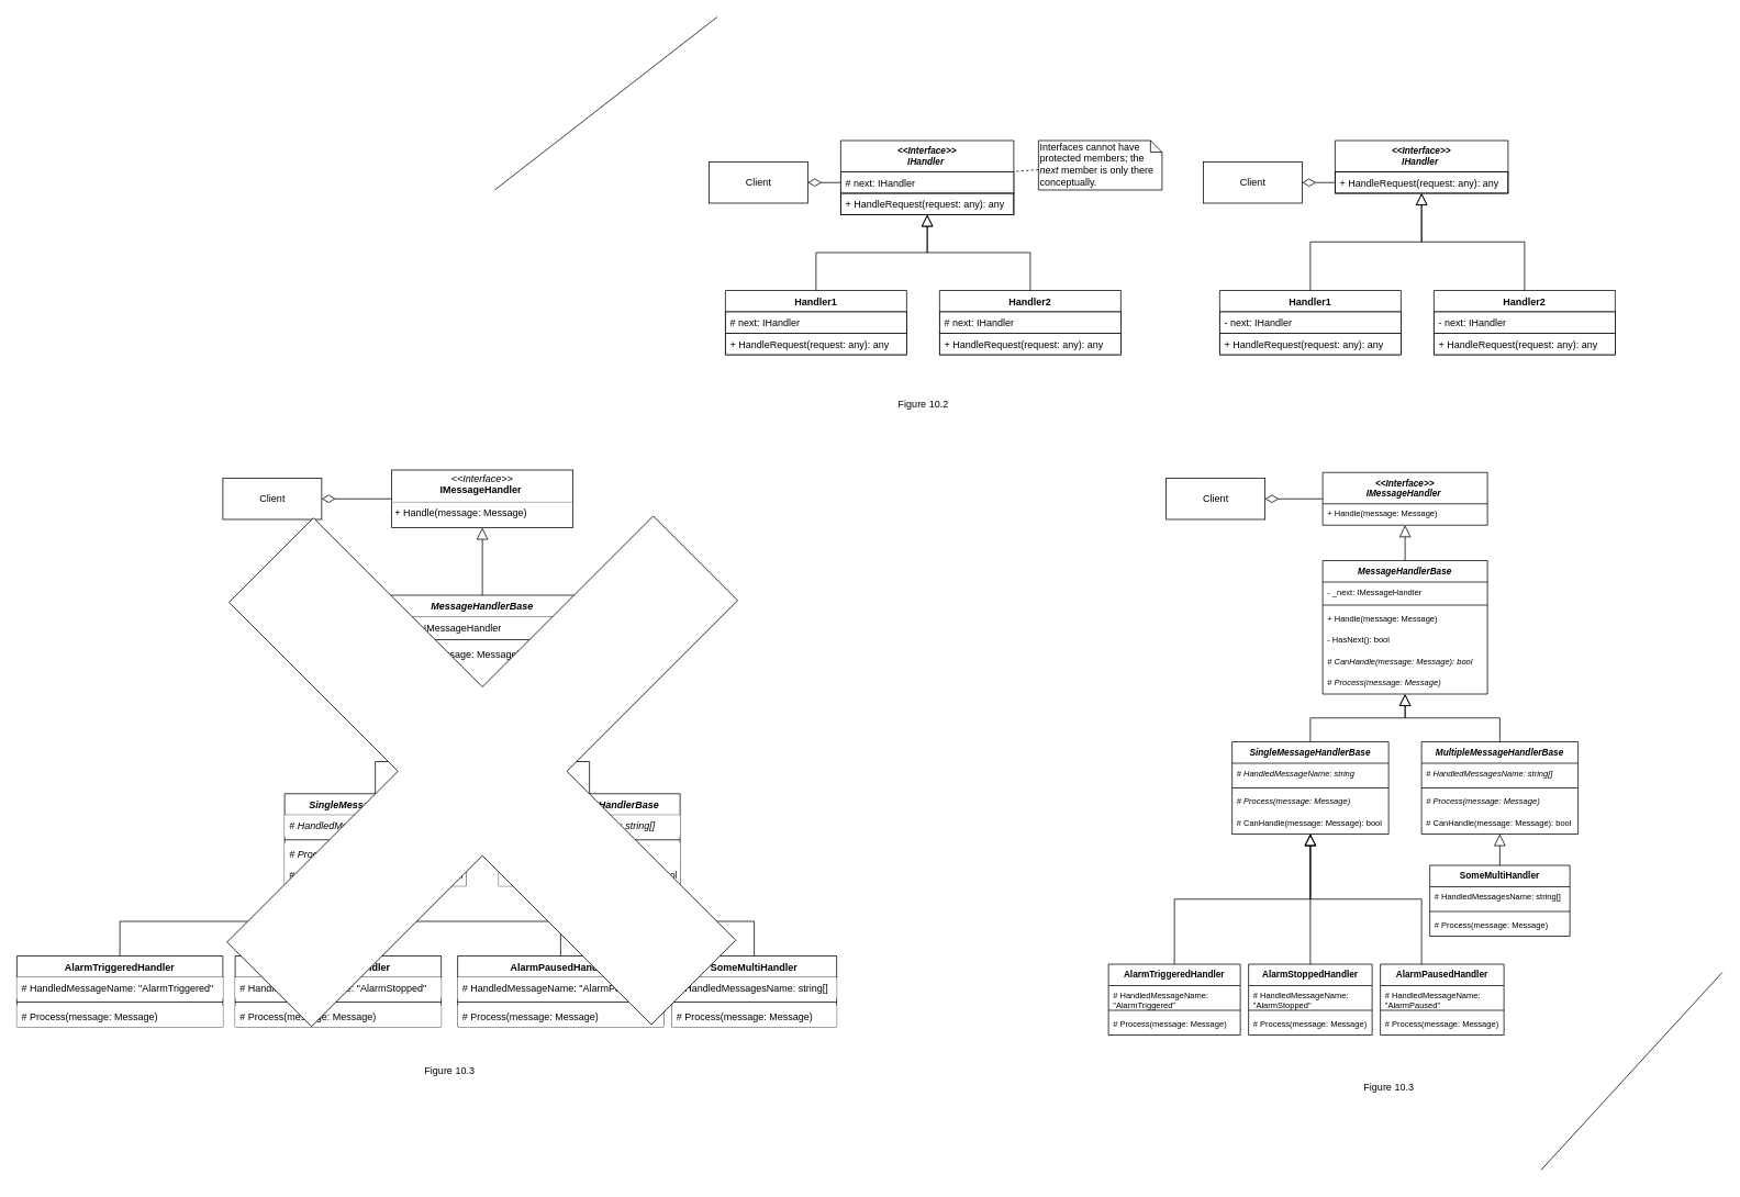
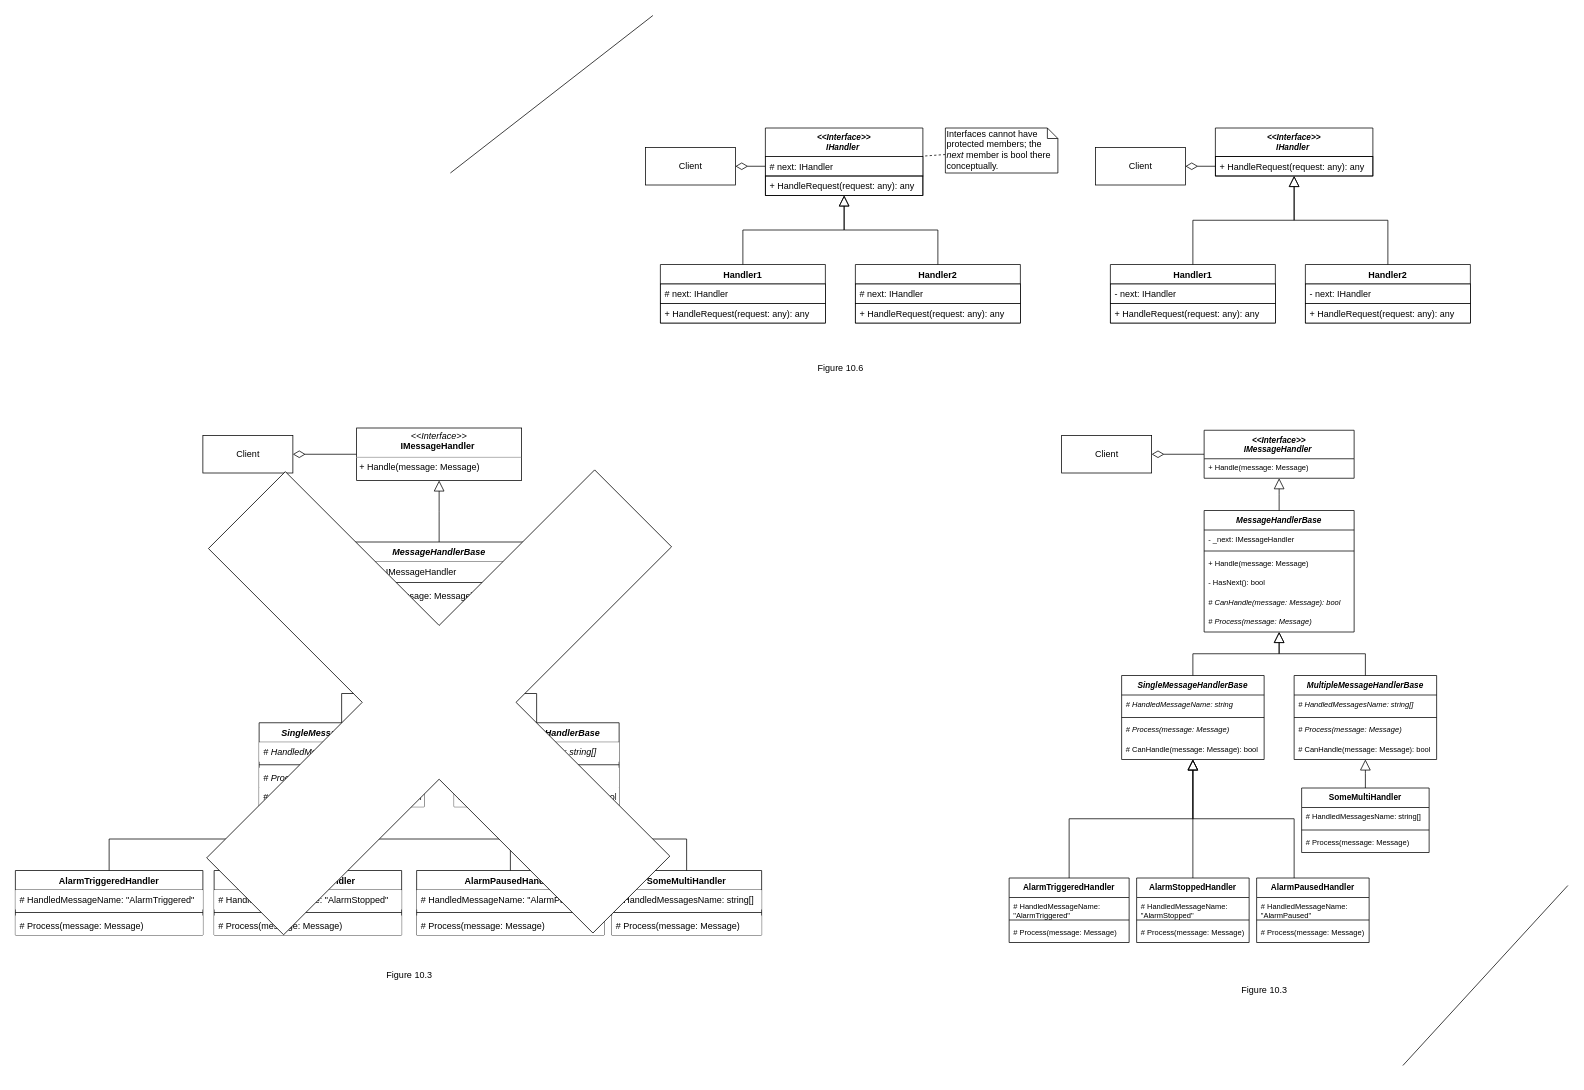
- <mxCell id="5" value="Interfaces cannot have protected members; the &lt;i&gt;next &lt;/i&gt;member is only there conceptually." style="shape=note;whiteSpace=wrap;html=1;size=14;verticalAlign=top;align=left;spacingTop=-6;" parent="1" vertex="1"><mxGeometry x="1260" y="170" width="150" height="60" as="geometry" /></mxCell>
+ <mxCell id="5" value="Interfaces cannot have protected members; the &lt;i&gt;next &lt;/i&gt;member is bool there conceptually." style="shape=note;whiteSpace=wrap;html=1;size=14;verticalAlign=top;align=left;spacingTop=-6;" parent="1" vertex="1"><mxGeometry x="1260" y="170" width="150" height="60" as="geometry" /></mxCell>
- <mxCell id="57" value="Figure 10.2" style="text;html=1;align=center;verticalAlign=middle;resizable=0;points=[];autosize=1;fontSize=12;fontColor=#000000;" parent="1" vertex="1"><mxGeometry x="1080" y="480" width="80" height="20" as="geometry" /></mxCell>
+ <mxCell id="57" value="Figure 10.6" style="text;html=1;align=center;verticalAlign=middle;resizable=0;points=[];autosize=1;fontSize=12;fontColor=#000000;" parent="1" vertex="1"><mxGeometry x="1080" y="480" width="80" height="20" as="geometry" /></mxCell>
